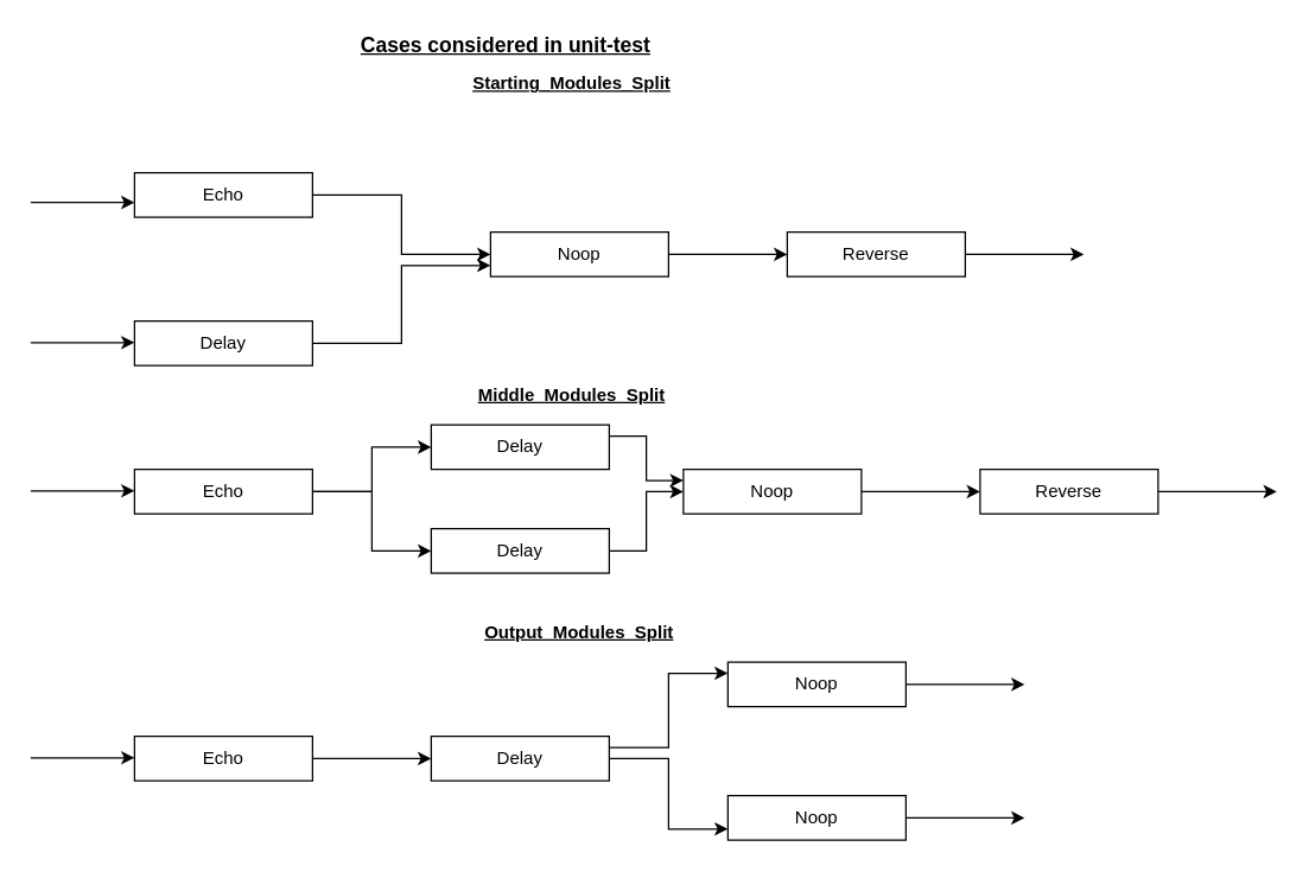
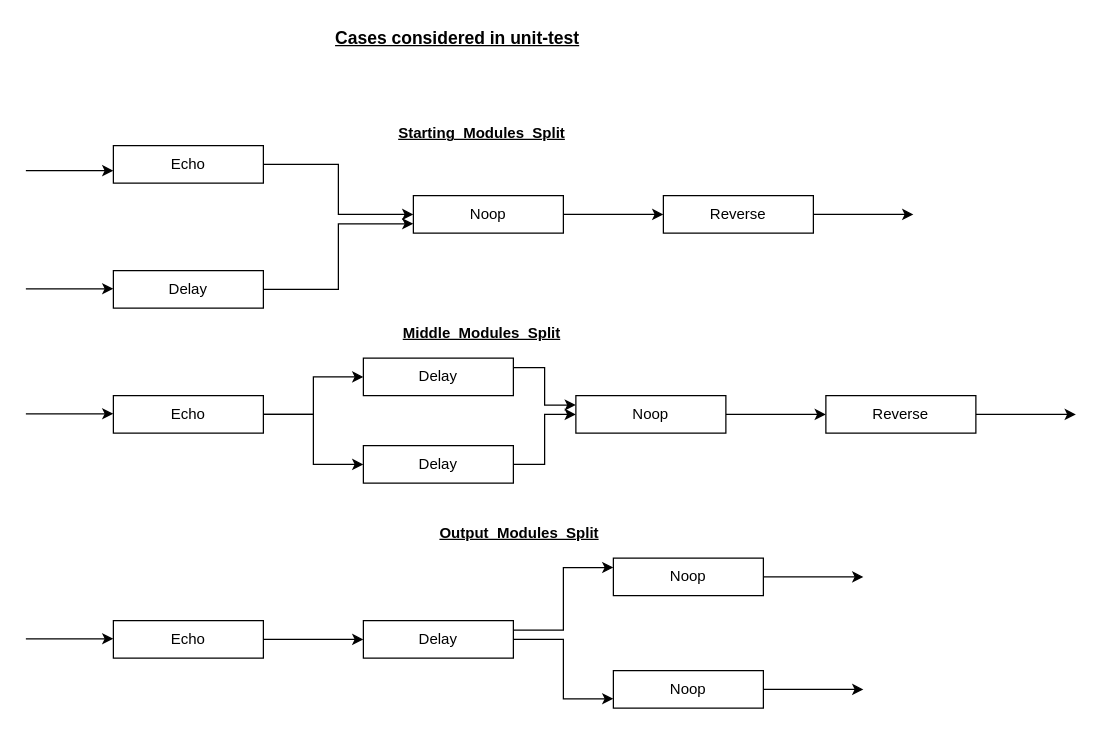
- <mxCell id="37" value="&lt;b&gt;&lt;u&gt;&lt;font style=&quot;font-size: 14px&quot;&gt;Cases considered in unit-test&lt;/font&gt;&lt;/u&gt;&lt;/b&gt;" style="text;html=1;align=center;verticalAlign=middle;resizable=0;points=[];autosize=1;" vertex="1" parent="1"><mxGeometry x="235" y="20" width="210" height="20" as="geometry" /></mxCell>
+ <mxCell id="37" value="&lt;b&gt;&lt;u&gt;&lt;font style=&quot;font-size: 14px&quot;&gt;Cases considered in unit-test&lt;/font&gt;&lt;/u&gt;&lt;/b&gt;" style="text;html=1;align=center;verticalAlign=middle;resizable=0;points=[];autosize=1;" vertex="1" parent="1"><mxGeometry x="260" y="20" width="210" height="20" as="geometry" /></mxCell>
- <mxCell id="2" value="&lt;b&gt;&lt;u&gt;Starting_Modules_Split&lt;/u&gt;&lt;/b&gt;" style="text;html=1;strokeColor=none;fillColor=none;align=center;verticalAlign=middle;whiteSpace=wrap;rounded=0;" vertex="1" parent="1"><mxGeometry x="320" y="46" width="130" height="20" as="geometry" /></mxCell>
+ <mxCell id="2" value="&lt;b&gt;&lt;u&gt;Starting_Modules_Split&lt;/u&gt;&lt;/b&gt;" style="text;html=1;strokeColor=none;fillColor=none;align=center;verticalAlign=middle;whiteSpace=wrap;rounded=0;" vertex="1" parent="1"><mxGeometry x="320" y="96" width="130" height="20" as="geometry" /></mxCell>
- <mxCell id="4" value="&lt;b&gt;&lt;u&gt;Output_Modules_Split&lt;/u&gt;&lt;/b&gt;" style="text;html=1;strokeColor=none;fillColor=none;align=center;verticalAlign=middle;whiteSpace=wrap;rounded=0;" vertex="1" parent="1"><mxGeometry x="325" y="416" width="130" height="20" as="geometry" /></mxCell>
+ <mxCell id="4" value="&lt;b&gt;&lt;u&gt;Output_Modules_Split&lt;/u&gt;&lt;/b&gt;" style="text;html=1;strokeColor=none;fillColor=none;align=center;verticalAlign=middle;whiteSpace=wrap;rounded=0;" vertex="1" parent="1"><mxGeometry x="350" y="416" width="130" height="20" as="geometry" /></mxCell>
